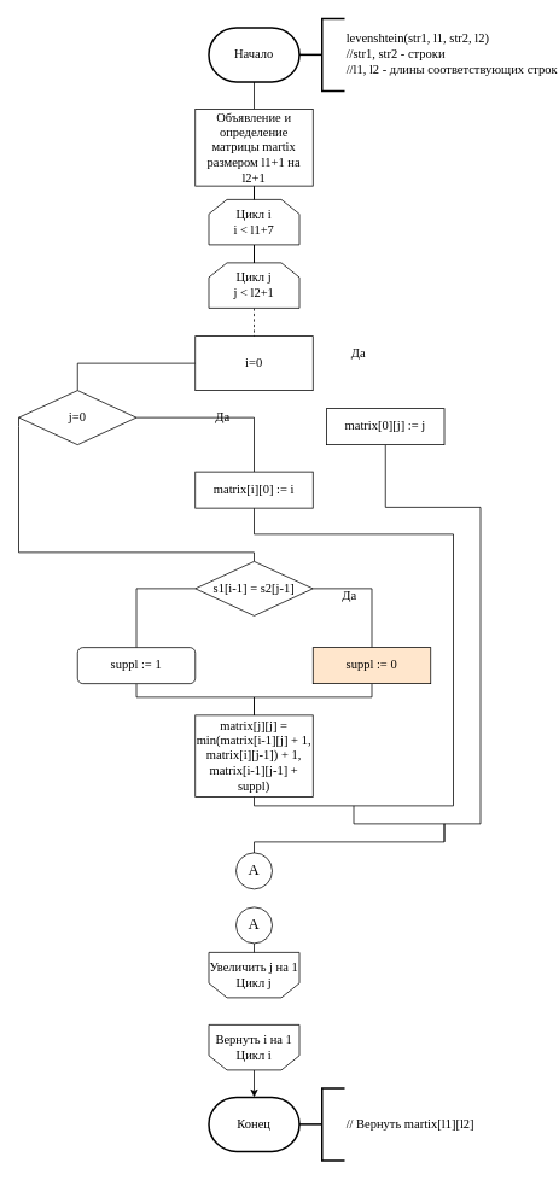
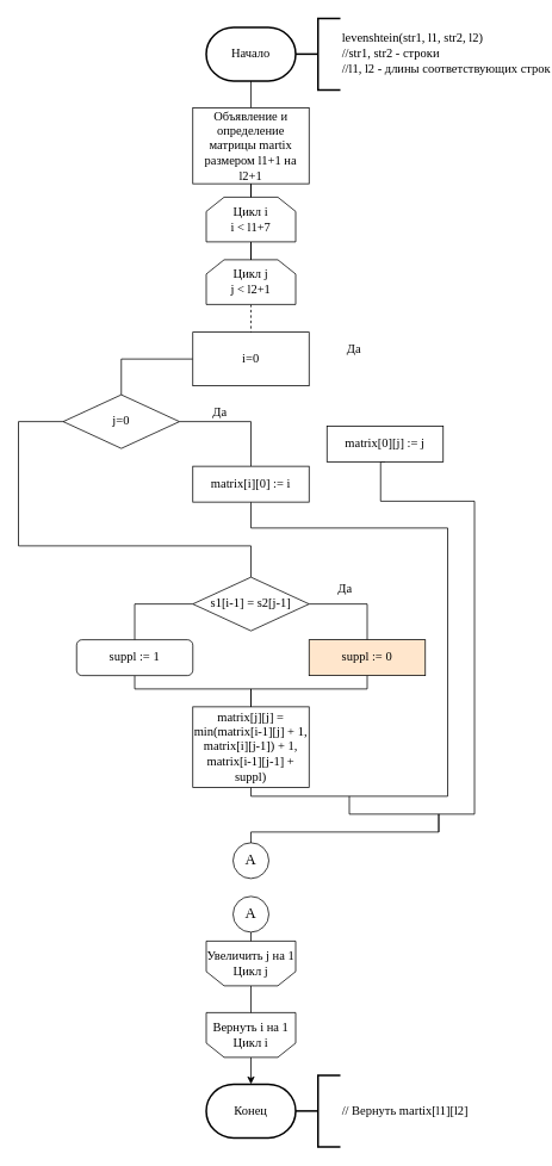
- <mxCell id="13" value="j=0" style="rhombus;whiteSpace=wrap;html=1;fontFamily=Times New Roman;fontSize=14;" parent="1" vertex="1"><mxGeometry x="20" y="431" width="130" height="60" as="geometry" /></mxCell>
+ <mxCell id="13" value="j=0" style="rhombus;whiteSpace=wrap;html=1;fontFamily=Times New Roman;fontSize=14;" parent="1" vertex="1"><mxGeometry x="70" y="441" width="130" height="60" as="geometry" /></mxCell>
- <mxCell id="10" value="matrix[0][j] := j" style="rounded=0;whiteSpace=wrap;html=1;fontFamily=Times New Roman;fontSize=14;" parent="1" vertex="1"><mxGeometry x="360" y="451" width="130" height="40" as="geometry" /></mxCell>
+ <mxCell id="10" value="matrix[0][j] := j" style="rounded=0;whiteSpace=wrap;html=1;fontFamily=Times New Roman;fontSize=14;" parent="1" vertex="1"><mxGeometry x="365" y="476" width="130" height="40" as="geometry" /></mxCell>
- <mxCell id="20" value="s1[i-1] = s2[j-1]" style="rhombus;whiteSpace=wrap;html=1;fontFamily=Times New Roman;fontSize=14;" parent="1" vertex="1"><mxGeometry x="215" y="620" width="130" height="60" as="geometry" /></mxCell>
+ <mxCell id="20" value="s1[i-1] = s2[j-1]" style="rhombus;whiteSpace=wrap;html=1;fontFamily=Times New Roman;fontSize=14;" parent="1" vertex="1"><mxGeometry x="215" y="645" width="130" height="60" as="geometry" /></mxCell>
+ <mxCell id="31" style="edgeStyle=orthogonalEdgeStyle;rounded=0;orthogonalLoop=1;jettySize=auto;html=1;exitX=0.5;exitY=0;exitDx=0;exitDy=0;entryX=0.5;entryY=1;entryDx=0;entryDy=0;endArrow=none;endFill=0;fontFamily=Times New Roman;fontSize=14;" parent="1" source="32" target="28" edge="1"><mxGeometry relative="1" as="geometry" /></mxCell>
